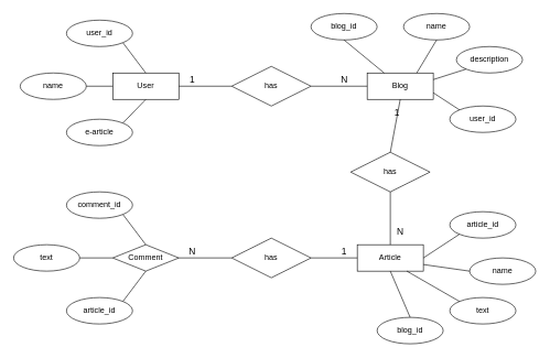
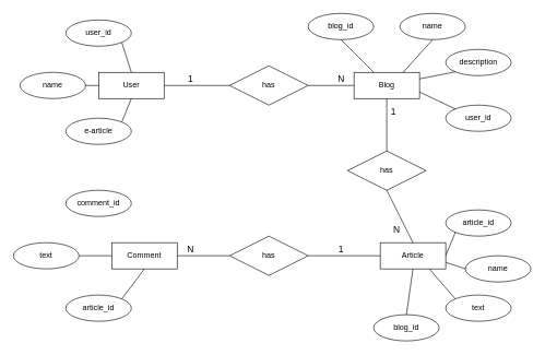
- <mxCell id="22" value="description" style="ellipse;whiteSpace=wrap;html=1;align=center;" parent="1" vertex="1"><mxGeometry x="690" y="70" width="100" height="40" as="geometry" /></mxCell>
+ <mxCell id="22" value="description" style="ellipse;whiteSpace=wrap;html=1;align=center;" parent="1" vertex="1"><mxGeometry x="680" y="75" width="100" height="40" as="geometry" /></mxCell>
- <mxCell id="5" value="User" style="whiteSpace=wrap;html=1;align=center;" parent="1" vertex="1"><mxGeometry x="170" y="110" width="100" height="40" as="geometry" /></mxCell>
+ <mxCell id="5" value="User" style="whiteSpace=wrap;html=1;align=center;" parent="1" vertex="1"><mxGeometry x="150" y="110" width="100" height="40" as="geometry" /></mxCell>
- <mxCell id="4" value="Blog" style="whiteSpace=wrap;html=1;align=center;" parent="1" vertex="1"><mxGeometry x="555" y="110" width="100" height="40" as="geometry" /></mxCell>
+ <mxCell id="4" value="Blog" style="whiteSpace=wrap;html=1;align=center;" parent="1" vertex="1"><mxGeometry x="540" y="110" width="100" height="40" as="geometry" /></mxCell>
- <mxCell id="42" value="" style="endArrow=none;html=1;entryX=1;entryY=1;entryDx=0;entryDy=0;exitX=0.5;exitY=0;exitDx=0;exitDy=0;" parent="1" source="3" target="37" edge="1"><mxGeometry width="50" height="50" relative="1" as="geometry"><mxPoint x="310" y="320" as="sourcePoint" /><mxPoint x="360" y="270" as="targetPoint" /></mxGeometry></mxCell>
- <mxCell id="3" value="Comment" style="rhombus;whiteSpace=wrap;html=1;align=center;" parent="1" vertex="1"><mxGeometry x="170" y="370" width="100" height="40" as="geometry" /></mxCell>
+ <mxCell id="3" value="Comment" style="whiteSpace=wrap;html=1;align=center;" parent="1" vertex="1"><mxGeometry x="170" y="370" width="100" height="40" as="geometry" /></mxCell>
- <mxCell id="2" value="Article" style="whiteSpace=wrap;html=1;align=center;" parent="1" vertex="1"><mxGeometry x="540" y="370" width="100" height="40" as="geometry" /></mxCell>
+ <mxCell id="2" value="Article" style="whiteSpace=wrap;html=1;align=center;" parent="1" vertex="1"><mxGeometry x="580" y="370" width="100" height="40" as="geometry" /></mxCell>
